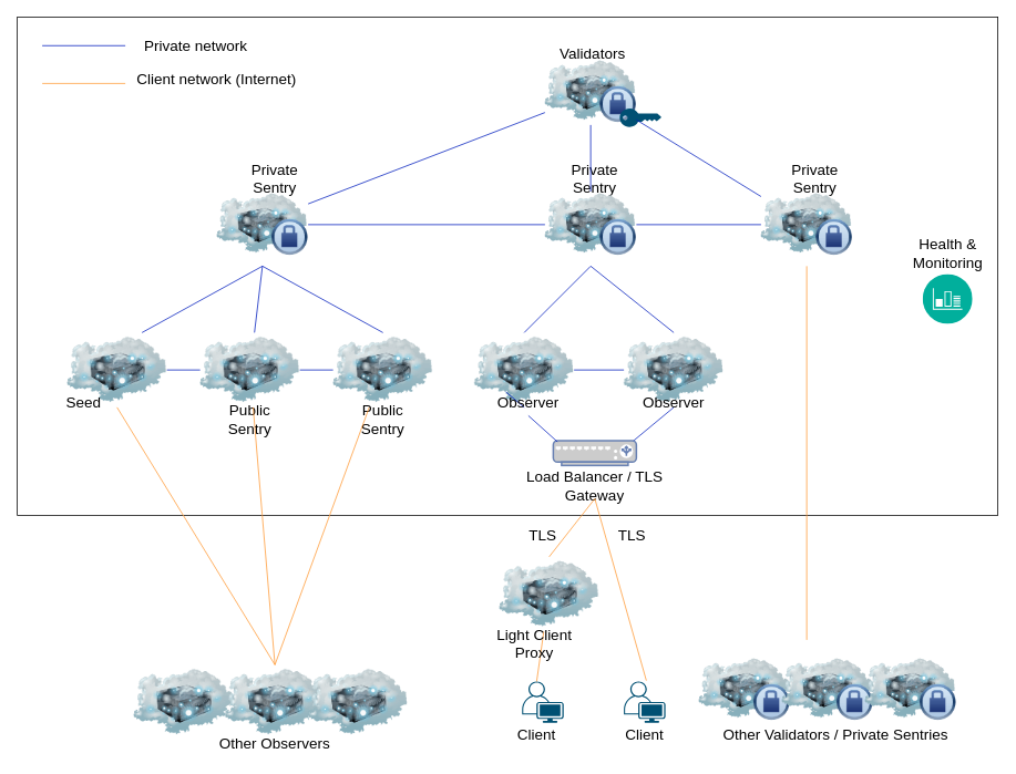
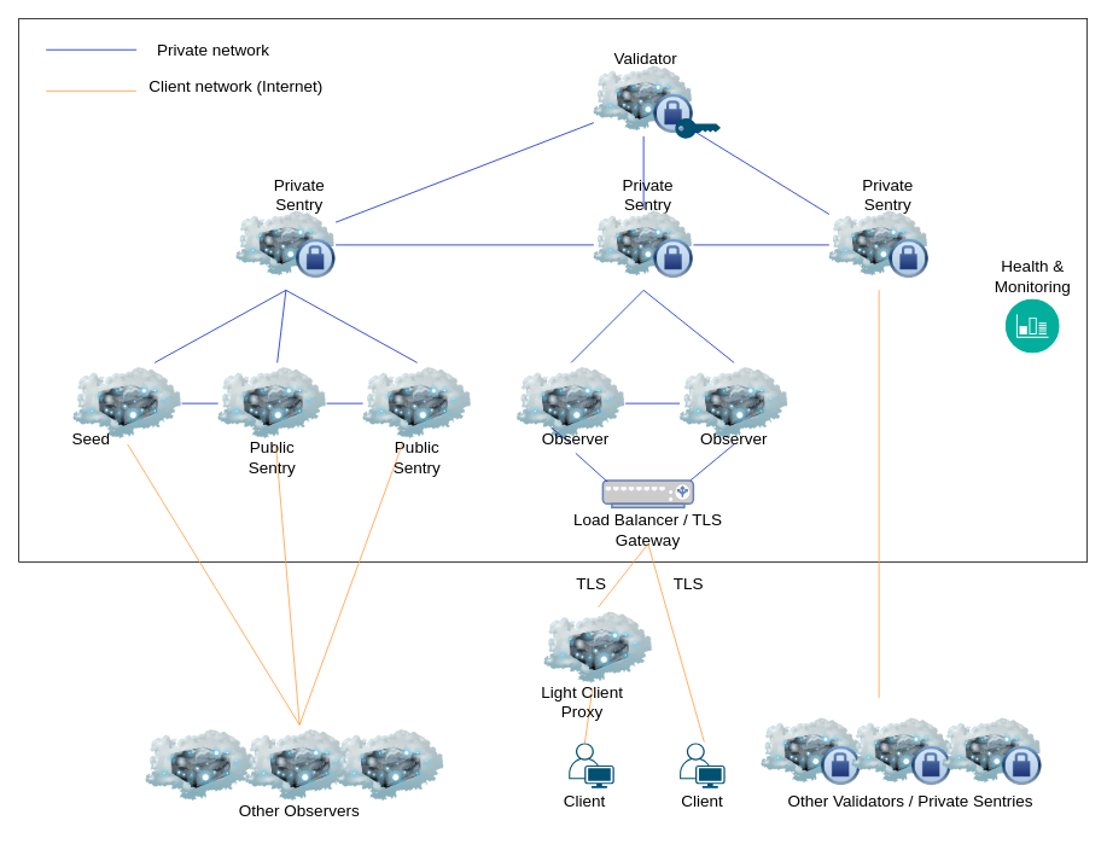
- <mxCell id="17" value="&lt;font style=&quot;font-size: 18px&quot;&gt;Validators&amp;nbsp;&lt;/font&gt;" style="text;html=1;strokeColor=none;fillColor=none;align=center;verticalAlign=middle;whiteSpace=wrap;rounded=0;" parent="1" vertex="1"><mxGeometry x="630" y="50" width="170" height="30" as="geometry" /></mxCell>
+ <mxCell id="17" value="&lt;font style=&quot;font-size: 18px&quot;&gt;Validator&amp;nbsp;&lt;/font&gt;" style="text;html=1;strokeColor=none;fillColor=none;align=center;verticalAlign=middle;whiteSpace=wrap;rounded=0;" parent="1" vertex="1"><mxGeometry x="630" y="50" width="170" height="30" as="geometry" /></mxCell>
